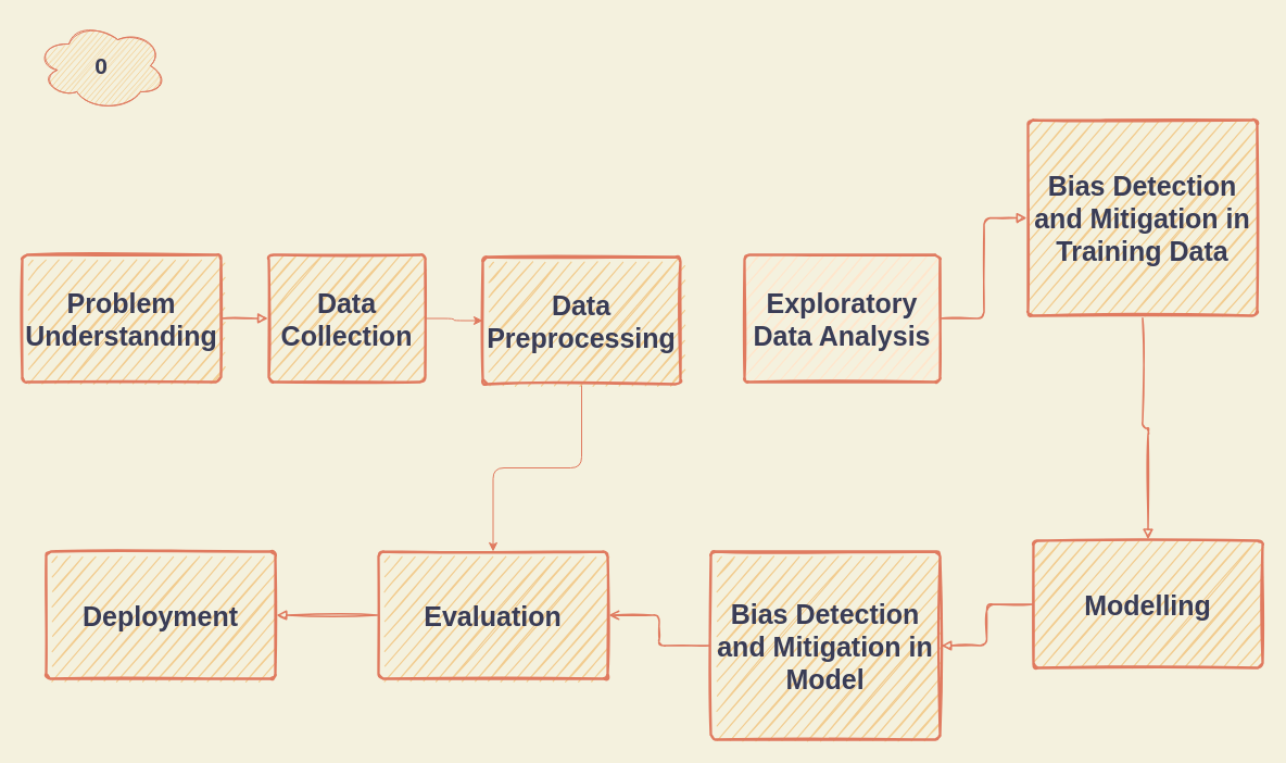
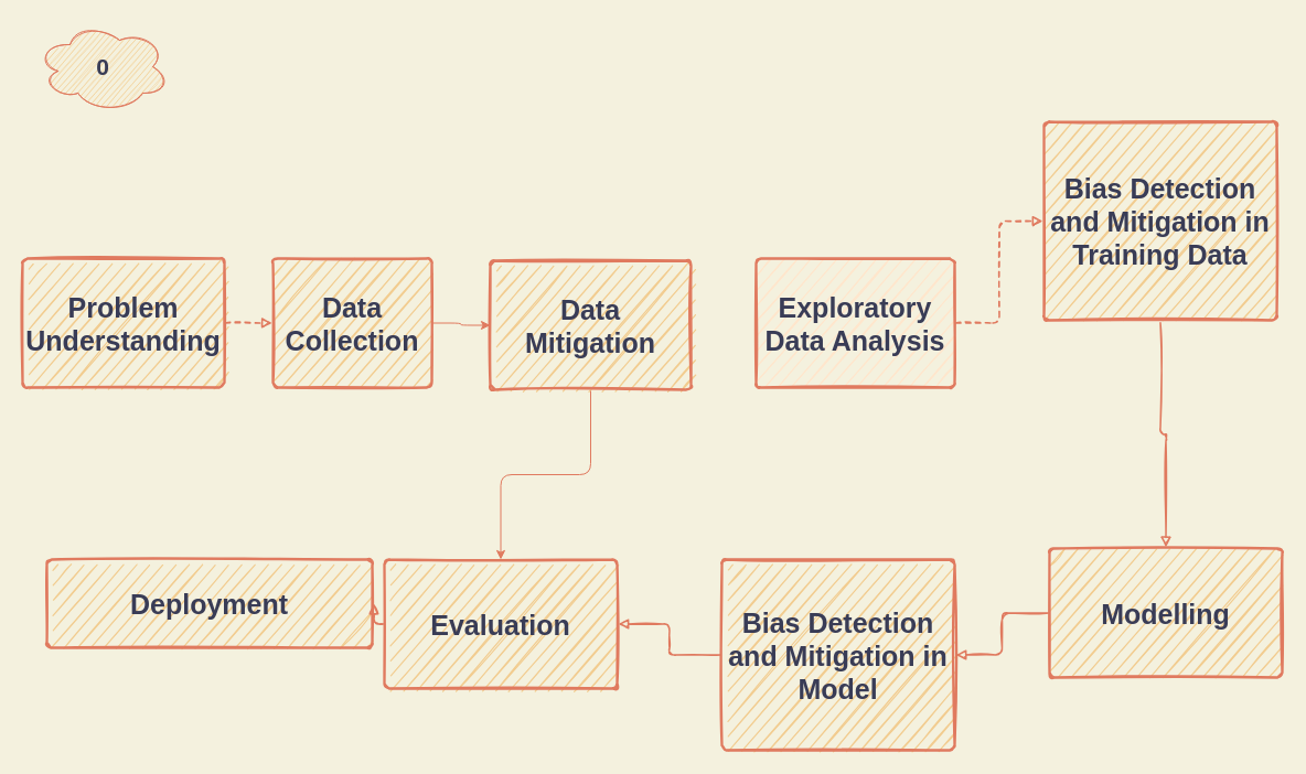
- <mxCell id="18" value="" style="html=1;jettySize=18;whiteSpace=wrap;fontSize=13;strokeColor=#E07A5F;strokeWidth=1.5;arcSize=12;edgeStyle=orthogonalEdgeStyle;startArrow=none;;endArrow=block;endFill=1;;exitX=1.005;exitY=0.5;exitPerimeter=0;entryX=-0.005;entryY=0.5;entryPerimeter=0;fontColor=#393C56;sketch=1;labelBackgroundColor=#F4F1DE;" edge="1" parent="1" source="17" target="19"><mxGeometry width="100" height="100" relative="1" as="geometry"><Array as="points" /></mxGeometry></mxCell>
+ <mxCell id="18" value="" style="html=1;jettySize=18;whiteSpace=wrap;fontSize=13;strokeColor=#E07A5F;strokeWidth=1.5;arcSize=12;edgeStyle=orthogonalEdgeStyle;startArrow=none;endArrow=block;endFill=1;exitX=1.005;exitY=0.5;exitPerimeter=0;entryX=-0.005;entryY=0.5;entryPerimeter=0;fontColor=#393C56;sketch=1;labelBackgroundColor=#F4F1DE;dashed=1;" edge="1" parent="1" source="17" target="19"><mxGeometry width="100" height="100" relative="1" as="geometry"><Array as="points" /></mxGeometry></mxCell>
- <mxCell id="14" value="" style="html=1;jettySize=18;whiteSpace=wrap;fontSize=13;strokeColor=#E07A5F;strokeWidth=1.5;arcSize=12;edgeStyle=orthogonalEdgeStyle;startArrow=none;;endArrow=block;endFill=1;;exitX=1.005;exitY=0.5;exitPerimeter=0;entryX=-0.005;entryY=0.5;entryPerimeter=0;fontColor=#393C56;sketch=1;labelBackgroundColor=#F4F1DE;" edge="1" parent="1" source="13" target="16"><mxGeometry width="100" height="100" relative="1" as="geometry"><Array as="points" /></mxGeometry></mxCell>
+ <mxCell id="14" value="" style="html=1;jettySize=18;whiteSpace=wrap;fontSize=13;strokeColor=#E07A5F;strokeWidth=1.5;arcSize=12;edgeStyle=orthogonalEdgeStyle;startArrow=none;endArrow=block;endFill=1;exitX=1.005;exitY=0.5;exitPerimeter=0;entryX=-0.005;entryY=0.5;entryPerimeter=0;fontColor=#393C56;sketch=1;labelBackgroundColor=#F4F1DE;dashed=1;" edge="1" parent="1" source="13" target="16"><mxGeometry width="100" height="100" relative="1" as="geometry"><Array as="points" /></mxGeometry></mxCell>
- <mxCell id="30" value="Data Preprocessing" style="html=1;overflow=block;blockSpacing=1;whiteSpace=wrap;;whiteSpace=wrap;fontSize=25;fontStyle=1;spacing=3.8;strokeColor=#E07A5F;strokeOpacity=100;absoluteArcSize=1;arcSize=9;strokeWidth=2.3;fillColor=#F2CC8F;fontColor=#393C56;rounded=1;sketch=1;" vertex="1" parent="1"><mxGeometry x="444" y="236" width="182" height="117" as="geometry" /></mxCell>
+ <mxCell id="30" value="Data Mitigation" style="html=1;overflow=block;blockSpacing=1;whiteSpace=wrap;;whiteSpace=wrap;fontSize=25;fontStyle=1;spacing=3.8;strokeColor=#E07A5F;strokeOpacity=100;absoluteArcSize=1;arcSize=9;strokeWidth=2.3;fillColor=#F2CC8F;fontColor=#393C56;rounded=1;sketch=1;" vertex="1" parent="1"><mxGeometry x="444" y="236" width="182" height="117" as="geometry" /></mxCell>
- <mxCell id="20" value="Deployment" style="html=1;overflow=block;blockSpacing=1;whiteSpace=wrap;;whiteSpace=wrap;fontSize=25;fontStyle=1;spacing=3.8;strokeColor=#E07A5F;strokeOpacity=100;absoluteArcSize=1;arcSize=9;strokeWidth=2.3;fillColor=#F2CC8F;fontColor=#393C56;rounded=1;sketch=1;" vertex="1" parent="1"><mxGeometry x="42" y="507" width="211" height="117" as="geometry" /></mxCell>
+ <mxCell id="20" value="Deployment" style="html=1;overflow=block;blockSpacing=1;whiteSpace=wrap;;whiteSpace=wrap;fontSize=25;fontStyle=1;spacing=3.8;strokeColor=#E07A5F;strokeOpacity=100;absoluteArcSize=1;arcSize=9;strokeWidth=2.3;fillColor=#F2CC8F;fontColor=#393C56;rounded=1;sketch=1;" vertex="1" parent="1"><mxGeometry x="42" y="507" width="295" height="80" as="geometry" /></mxCell>
- <mxCell id="26" value="" style="html=1;jettySize=18;whiteSpace=wrap;fontSize=13;strokeColor=#E07A5F;strokeWidth=1.5;arcSize=12;edgeStyle=orthogonalEdgeStyle;startArrow=none;endArrow=open;endFill=1;exitX=-0.005;exitY=0.5;exitPerimeter=0;entryX=1.005;entryY=0.5;entryPerimeter=0;fontColor=#393C56;sketch=1;labelBackgroundColor=#F4F1DE;" edge="1" parent="1" source="22" target="21"><mxGeometry width="100" height="100" relative="1" as="geometry"><Array as="points" /></mxGeometry></mxCell>
+ <mxCell id="26" value="" style="html=1;jettySize=18;whiteSpace=wrap;fontSize=13;strokeColor=#E07A5F;strokeWidth=1.5;arcSize=12;edgeStyle=orthogonalEdgeStyle;startArrow=none;;endArrow=block;endFill=1;;exitX=-0.005;exitY=0.5;exitPerimeter=0;entryX=1.005;entryY=0.5;entryPerimeter=0;fontColor=#393C56;sketch=1;labelBackgroundColor=#F4F1DE;" edge="1" parent="1" source="22" target="21"><mxGeometry width="100" height="100" relative="1" as="geometry"><Array as="points" /></mxGeometry></mxCell>
